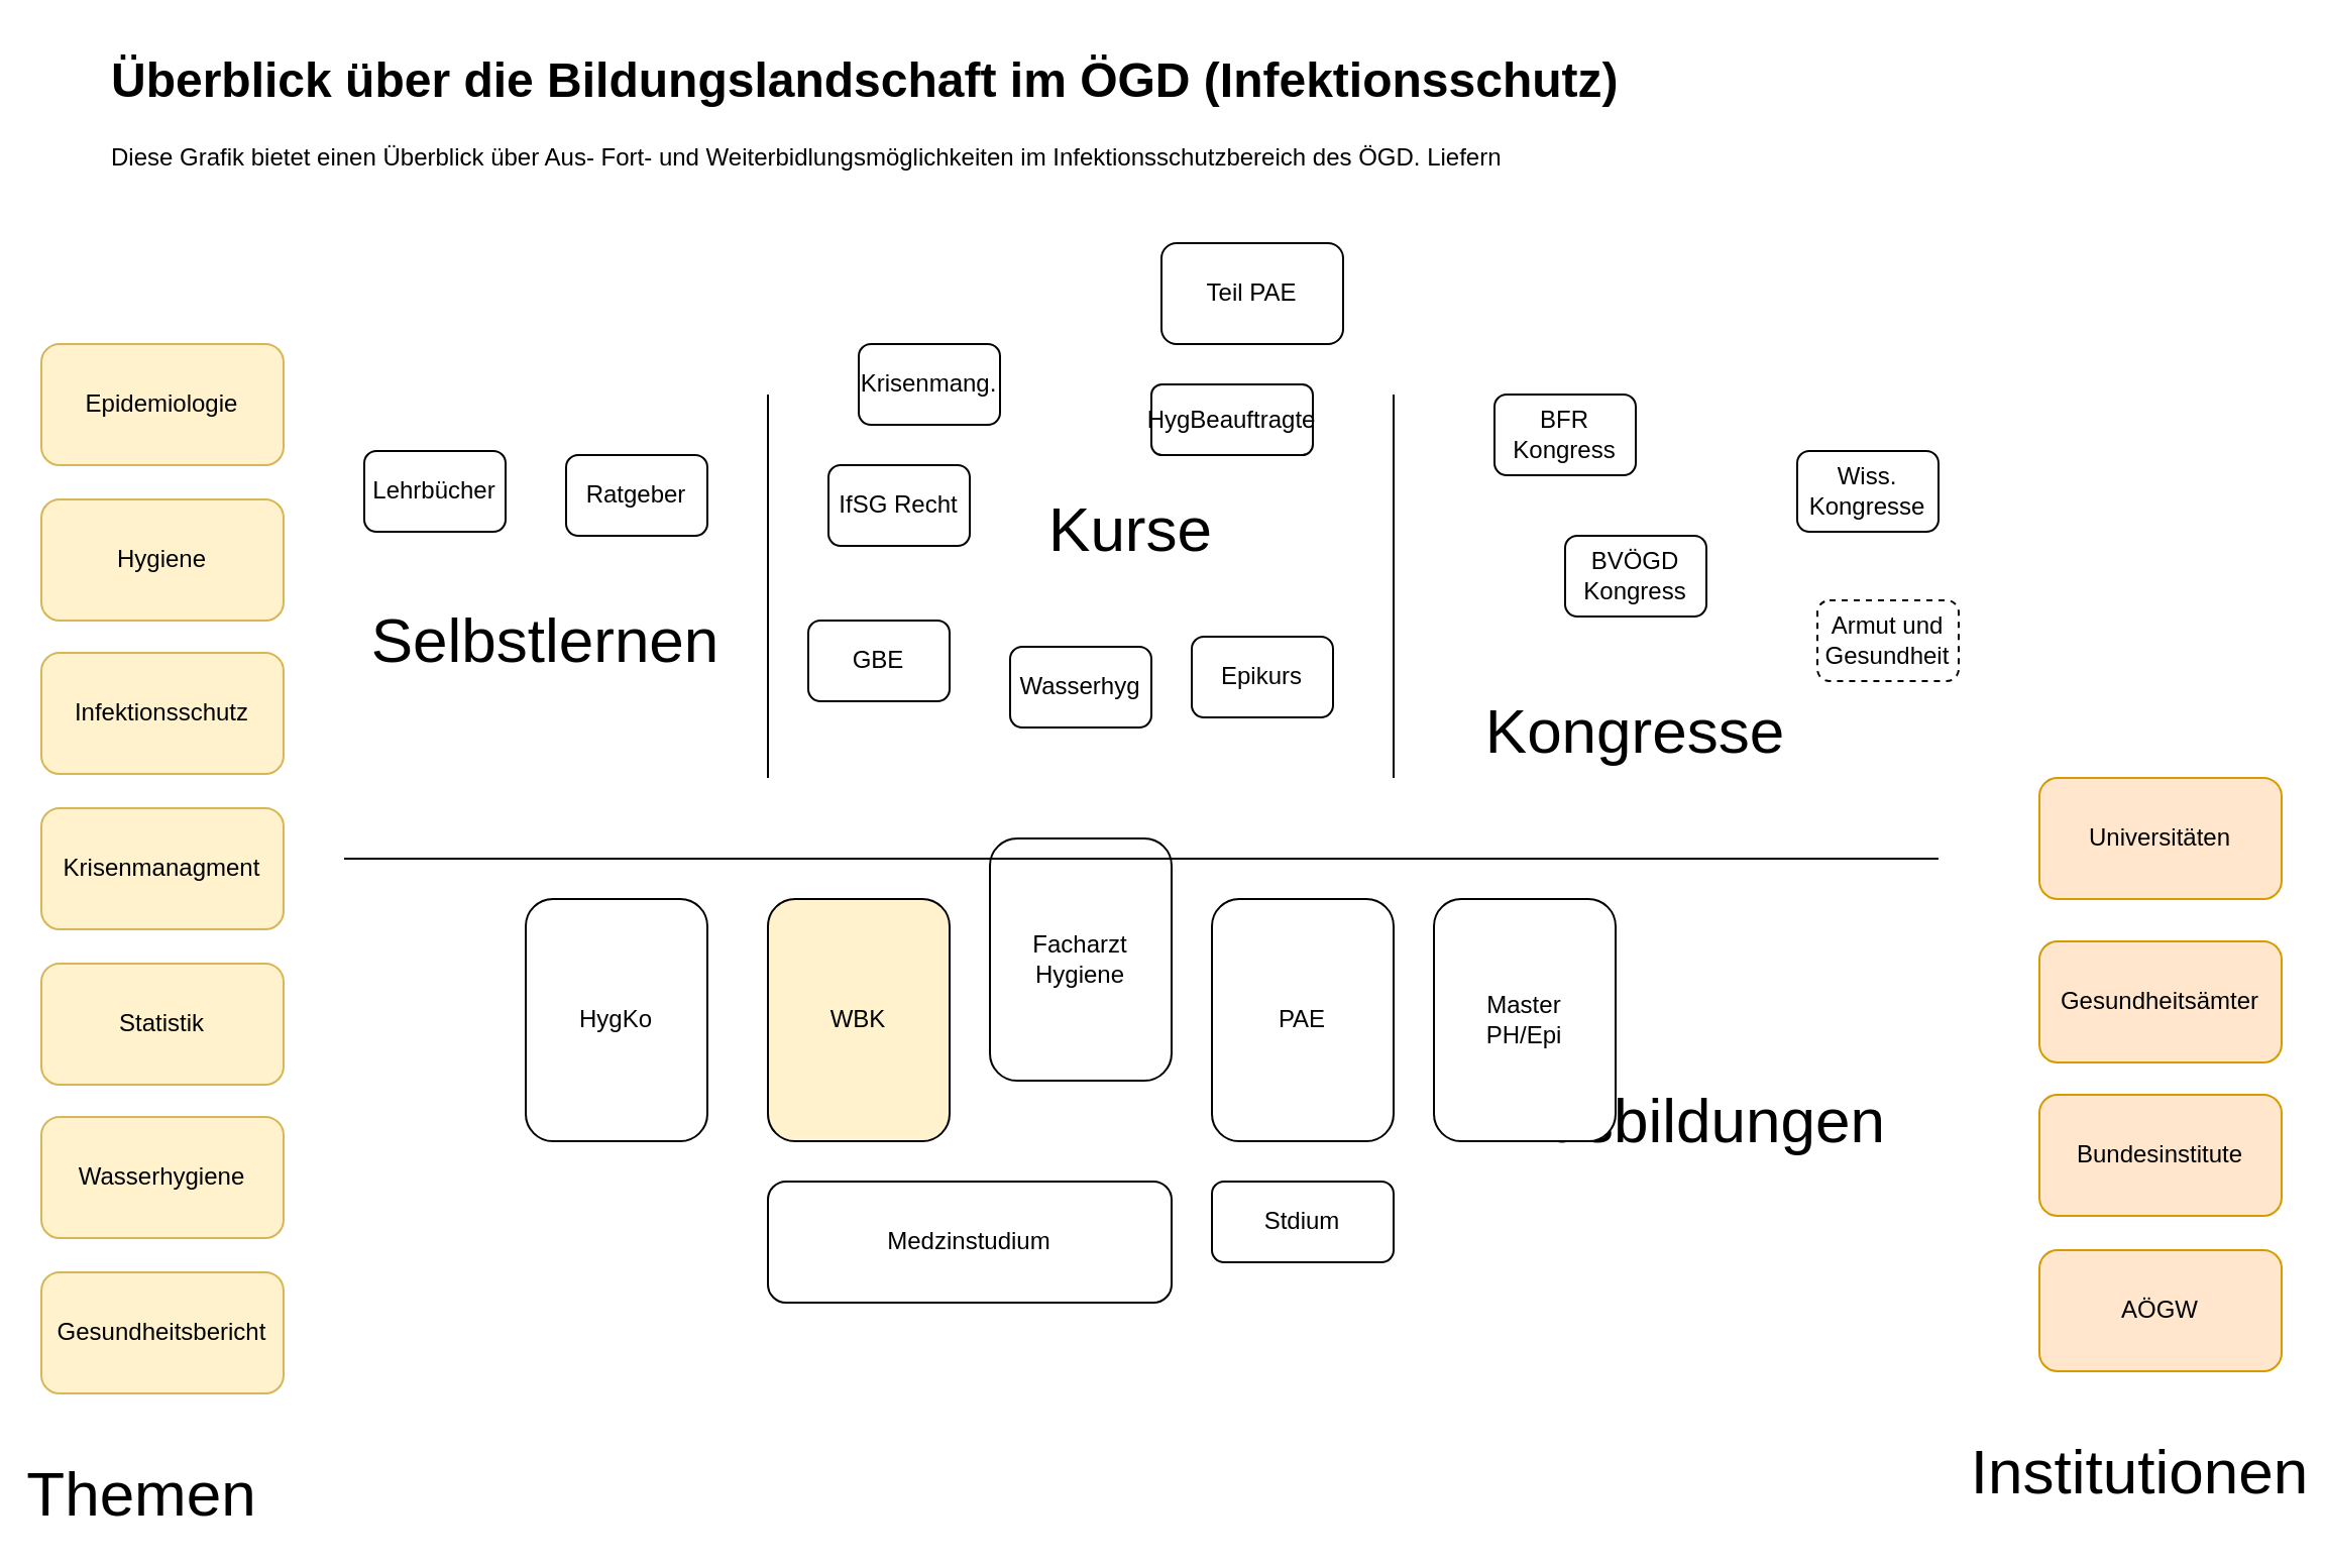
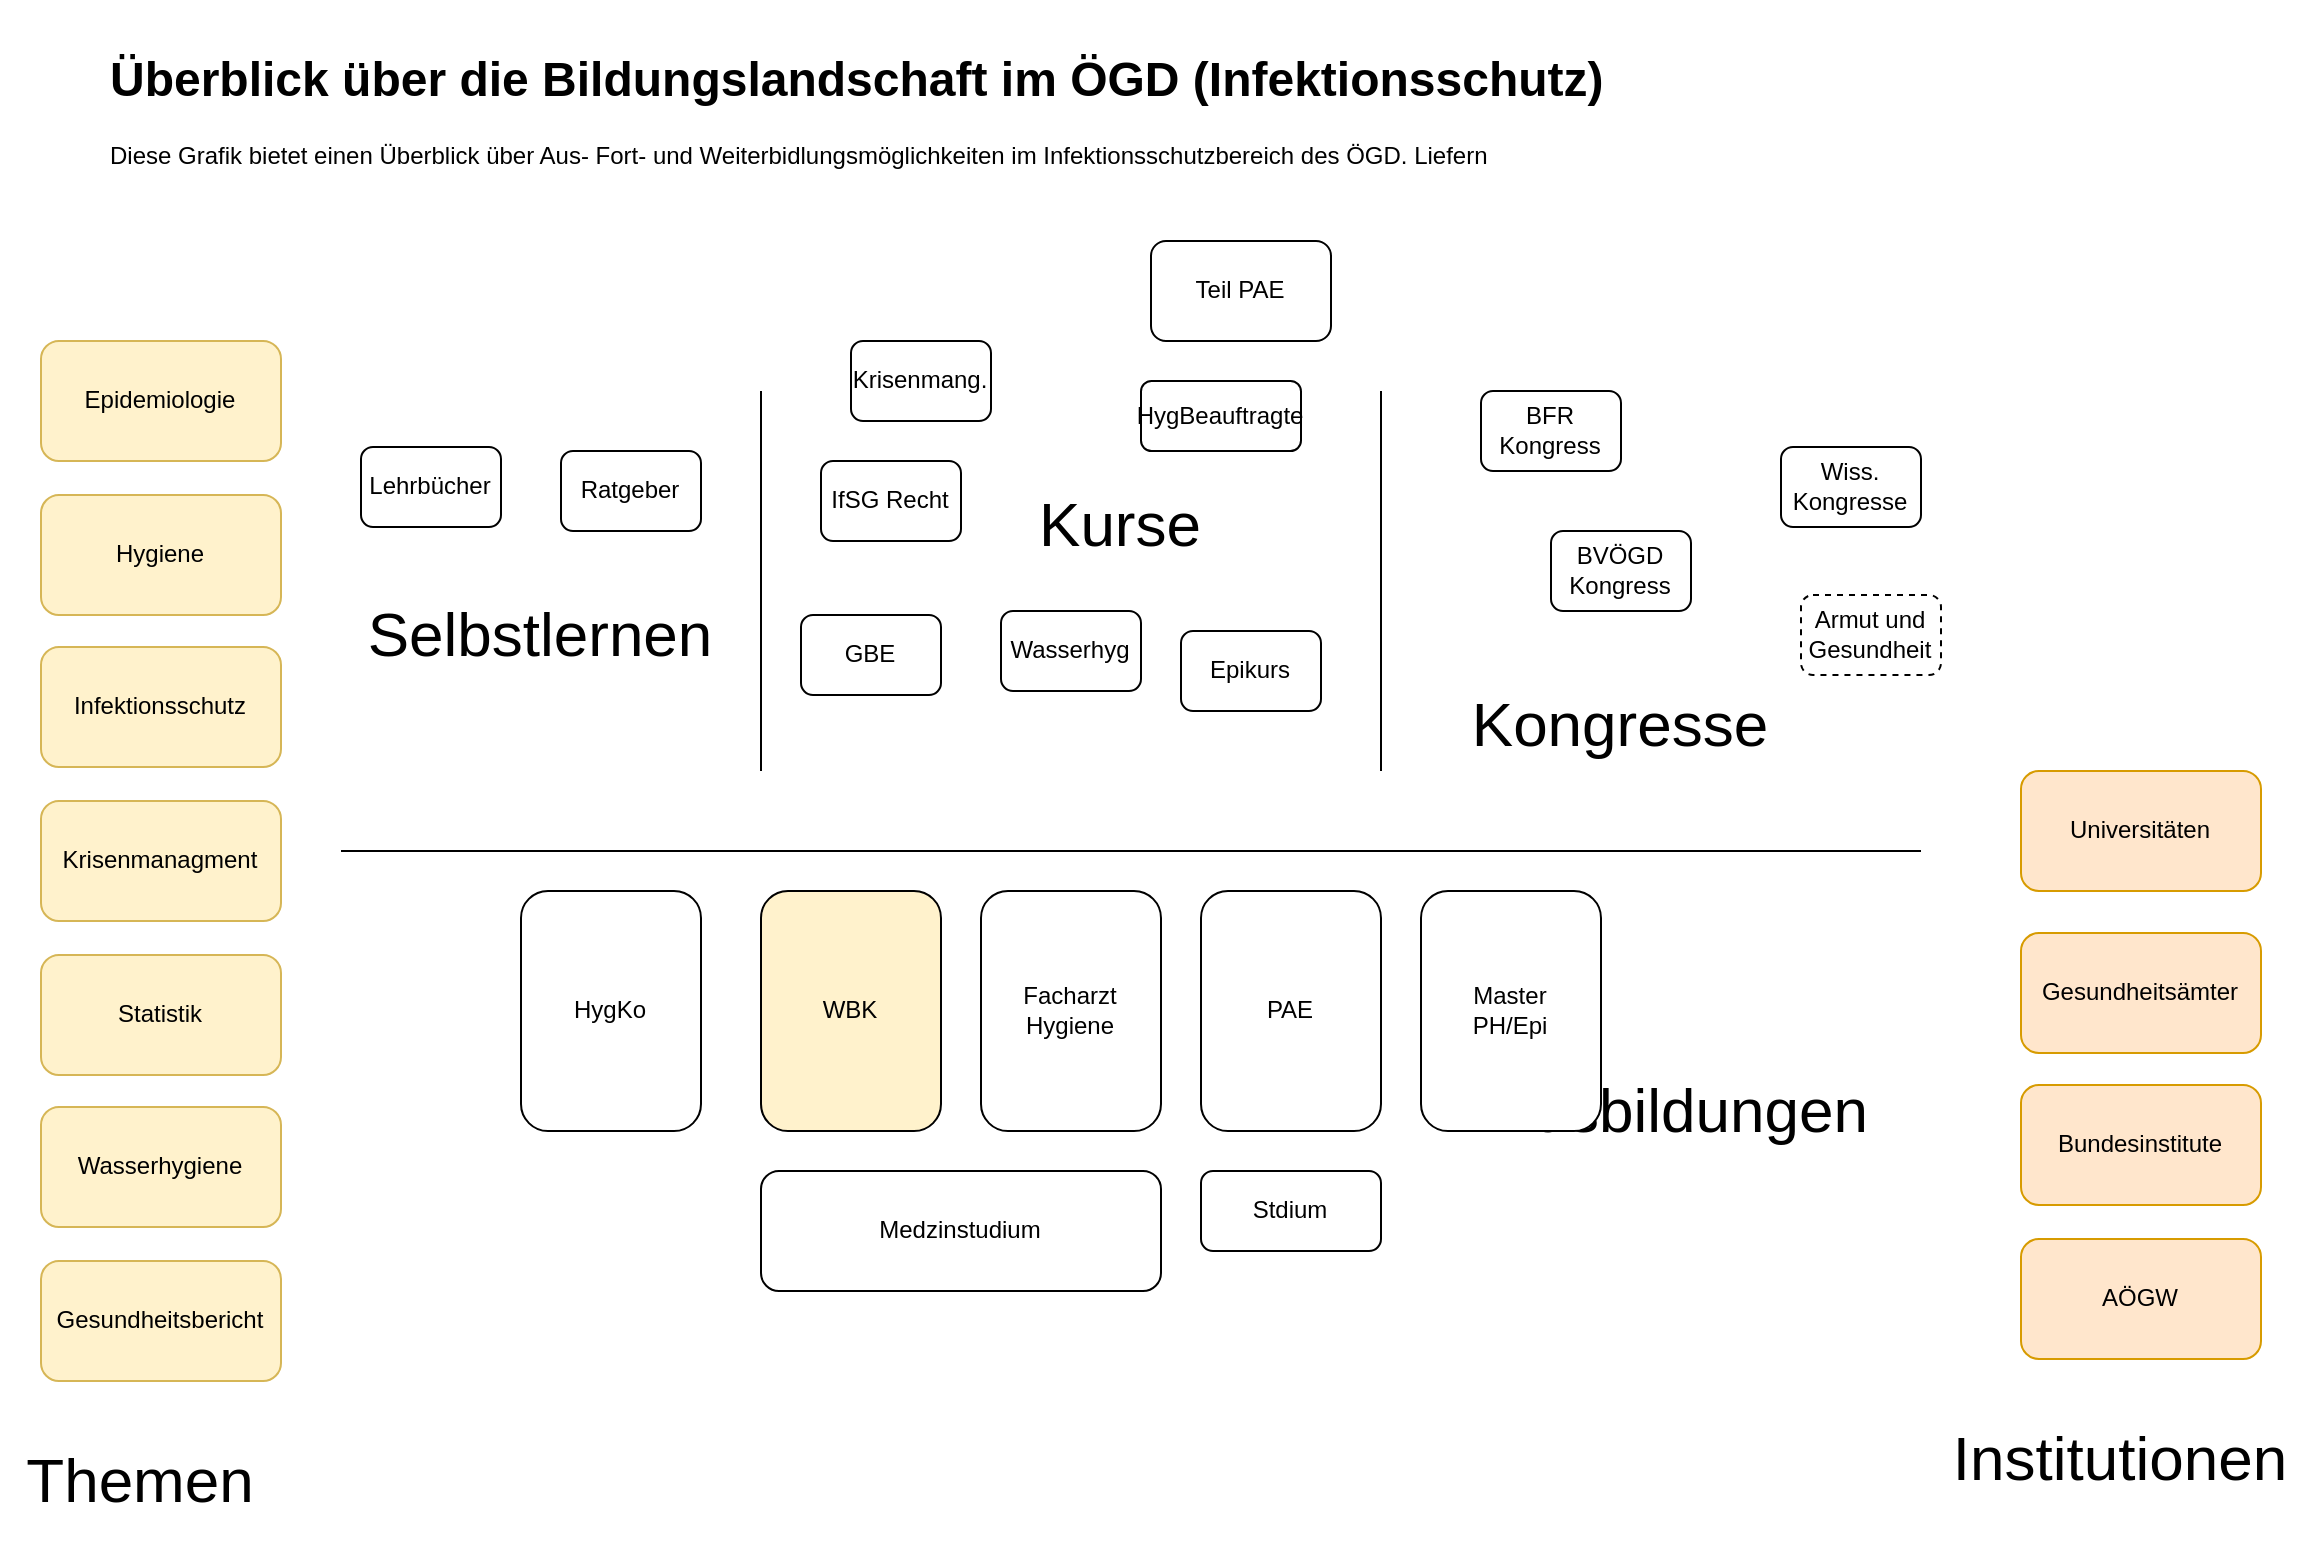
- <mxCell id="35" value="Wasserhyg" style="rounded=1;whiteSpace=wrap;html=1;" vertex="1" parent="1"><mxGeometry x="500" y="320" width="70" height="40" as="geometry" /></mxCell>
+ <mxCell id="35" value="Wasserhyg" style="rounded=1;whiteSpace=wrap;html=1;" vertex="1" parent="1"><mxGeometry x="500" y="305" width="70" height="40" as="geometry" /></mxCell>
- <mxCell id="14" value="Facharzt Hygiene" style="rounded=1;whiteSpace=wrap;html=1;" vertex="1" parent="1"><mxGeometry x="490" y="415" width="90" height="120" as="geometry" /></mxCell>
+ <mxCell id="14" value="Facharzt Hygiene" style="rounded=1;whiteSpace=wrap;html=1;" vertex="1" parent="1"><mxGeometry x="490" y="445" width="90" height="120" as="geometry" /></mxCell>
